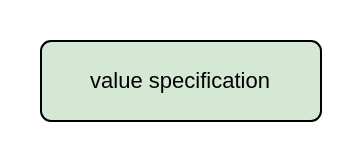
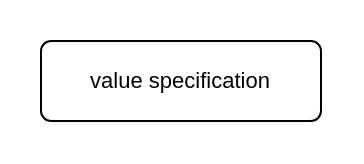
- <mxCell id="2" value="value specification" style="html=1;align=center;verticalAlign=middle;rounded=1;absoluteArcSize=1;arcSize=10;dashed=0;whiteSpace=wrap;fontFamily=Helvetica;fontSize=11;fontColor=default;fillColor=#d5e8d4;" vertex="1" parent="1"><mxGeometry width="140" height="40" as="geometry" x="20" y="20" /></mxCell>
+ <mxCell id="2" value="value specification" style="html=1;align=center;verticalAlign=middle;rounded=1;absoluteArcSize=1;arcSize=10;dashed=0;whiteSpace=wrap;fontFamily=Helvetica;fontSize=11;fontColor=default;" vertex="1" parent="1"><mxGeometry width="140" height="40" as="geometry" x="20" y="20" /></mxCell>
